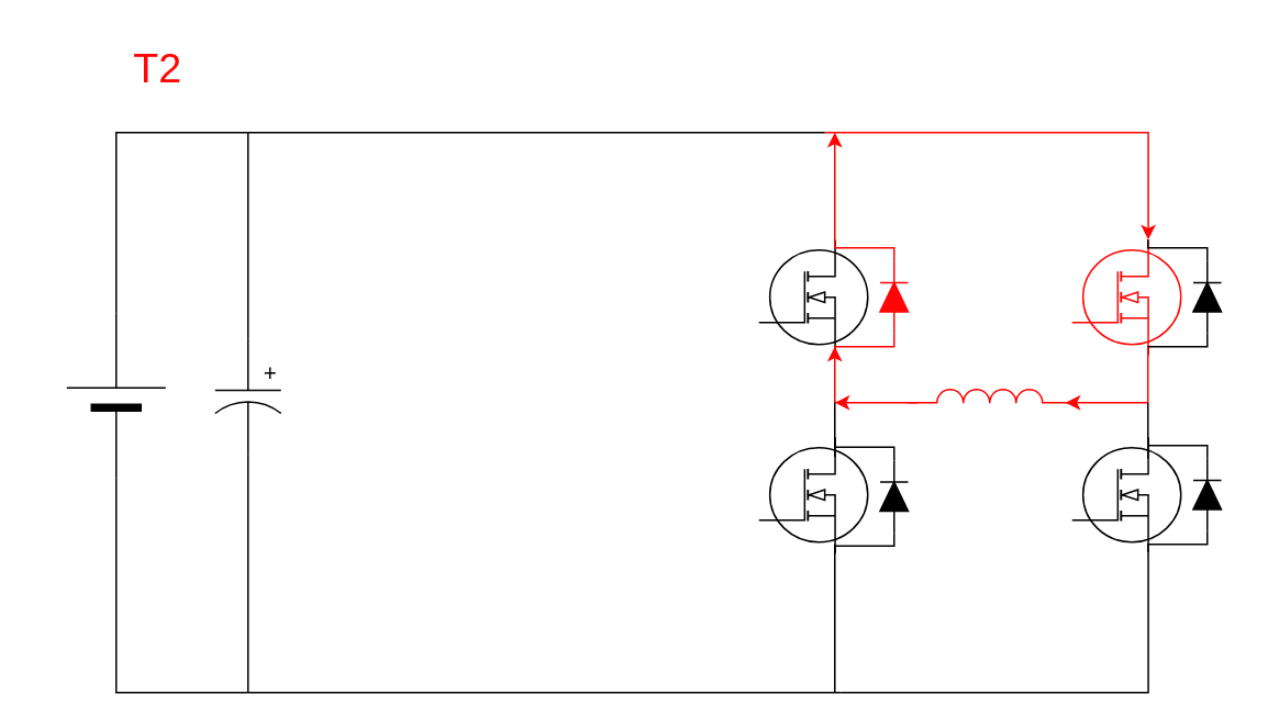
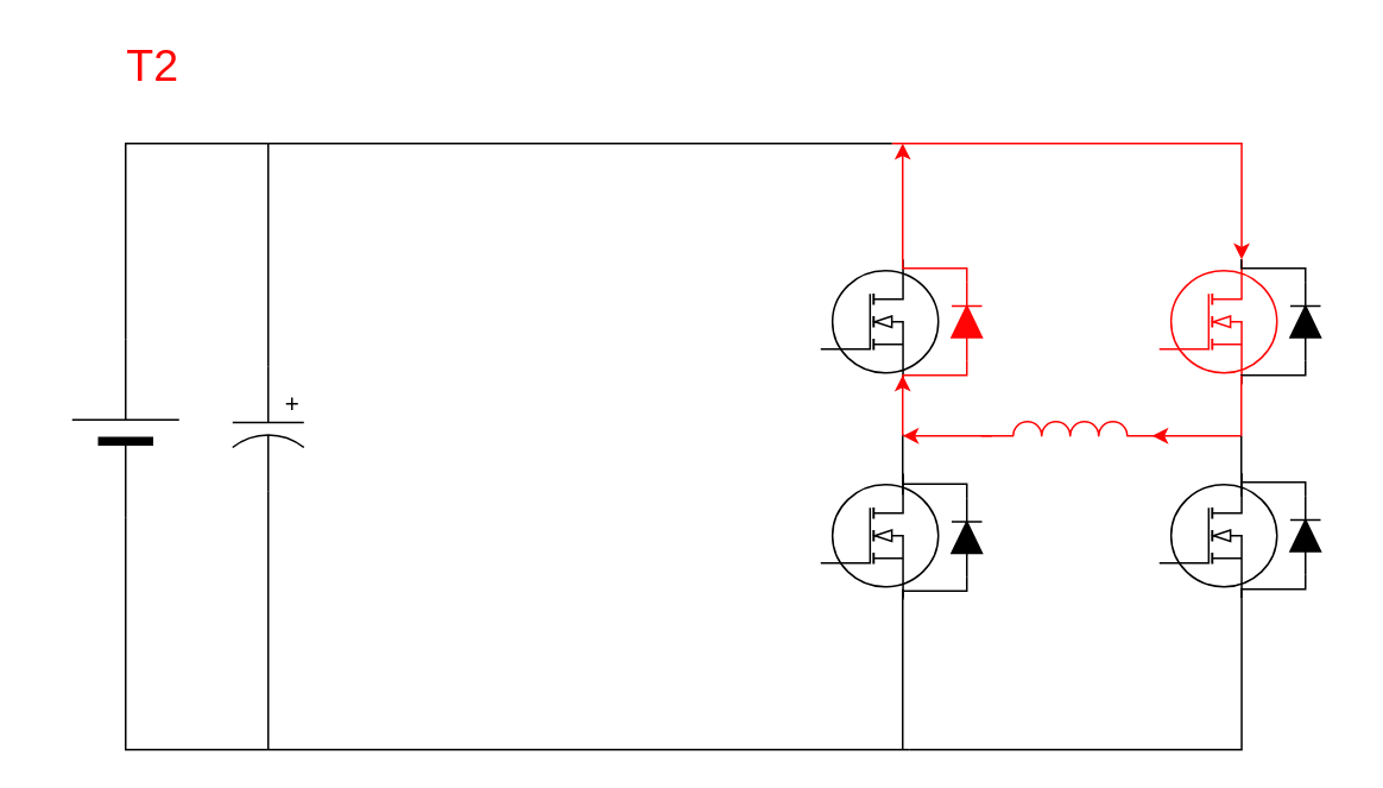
- <mxCell id="29" value="&lt;font color=&quot;#ff0505&quot; style=&quot;font-size: 25px;&quot;&gt;T2&lt;/font&gt;" style="text;html=1;align=center;verticalAlign=middle;resizable=0;points=[];autosize=1;strokeColor=none;fillColor=none;" parent="1" vertex="1"><mxGeometry x="70" y="20" width="50" height="40" as="geometry" /></mxCell>
+ <mxCell id="29" value="&lt;font color=&quot;#ff0505&quot; style=&quot;font-size: 25px;&quot;&gt;T2&lt;/font&gt;" style="text;html=1;align=center;verticalAlign=middle;resizable=0;points=[];autosize=1;strokeColor=none;fillColor=none;" parent="1" vertex="1"><mxGeometry x="60" y="15" width="50" height="40" as="geometry" /></mxCell>
